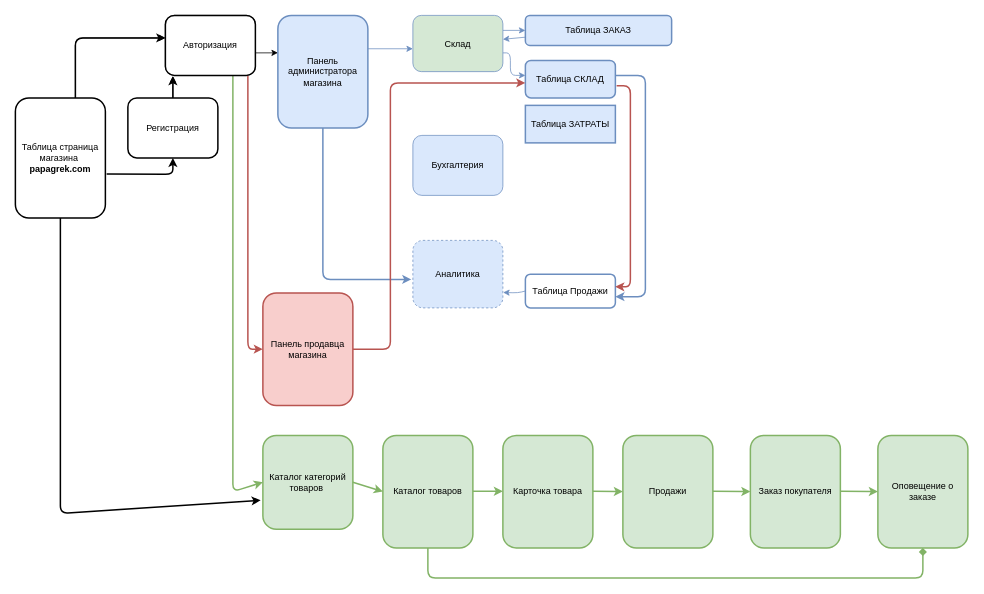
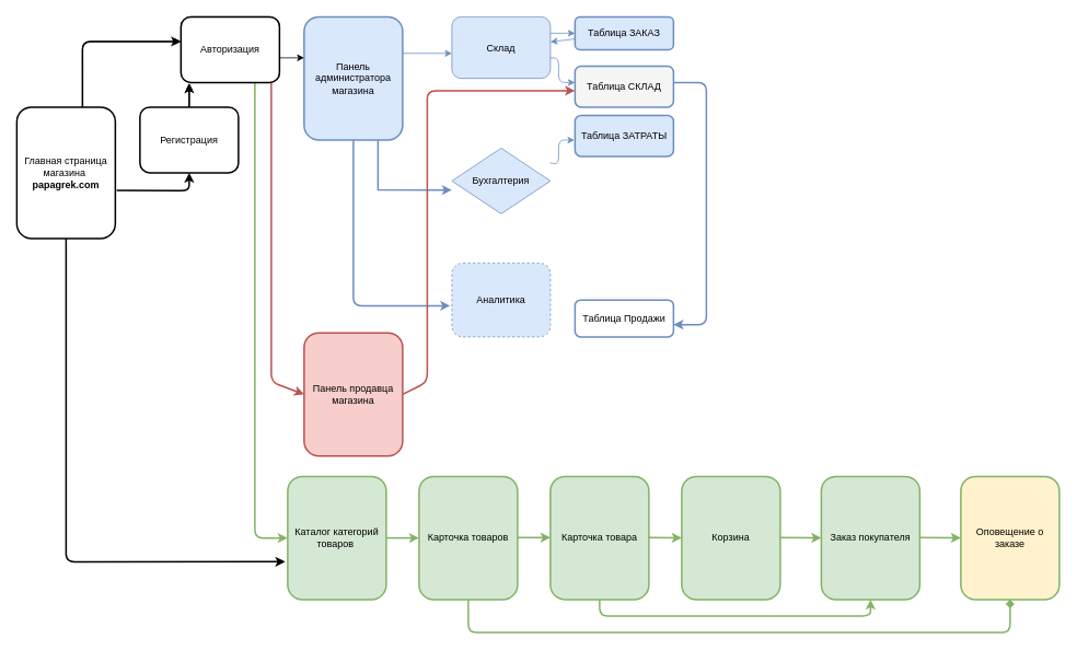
- <mxCell id="10" value="Таблица ЗАКАЗ" style="rounded=1;whiteSpace=wrap;html=1;fillColor=#dae8fc;strokeColor=#6c8ebf;strokeWidth=2;" vertex="1" parent="1"><mxGeometry x="700" y="20" width="195" height="40" as="geometry" /></mxCell>
+ <mxCell id="10" value="Таблица ЗАКАЗ" style="rounded=1;whiteSpace=wrap;html=1;fillColor=#dae8fc;strokeColor=#6c8ebf;strokeWidth=2;" vertex="1" parent="1"><mxGeometry x="700" y="20" width="120" height="40" as="geometry" /></mxCell>
- <mxCell id="18" value="Склад" style="rounded=1;whiteSpace=wrap;html=1;fillColor=#d5e8d4;strokeColor=#6c8ebf;" vertex="1" parent="1"><mxGeometry x="550" y="20" width="120" height="75" as="geometry" /></mxCell>
+ <mxCell id="18" value="Склад" style="rounded=1;whiteSpace=wrap;html=1;fillColor=#dae8fc;strokeColor=#6c8ebf;" vertex="1" parent="1"><mxGeometry x="550" y="20" width="120" height="75" as="geometry" /></mxCell>
- <mxCell id="11" value="Таблица СКЛАД" style="rounded=1;whiteSpace=wrap;html=1;fillColor=#dae8fc;strokeColor=#6c8ebf;strokeWidth=2;" vertex="1" parent="1"><mxGeometry x="700" y="80" width="120" height="50" as="geometry" /></mxCell>
+ <mxCell id="11" value="Таблица СКЛАД" style="rounded=1;whiteSpace=wrap;html=1;fillColor=#f5f5f5;strokeColor=#6c8ebf;strokeWidth=2;" vertex="1" parent="1"><mxGeometry x="700" y="80" width="120" height="50" as="geometry" /></mxCell>
- <mxCell id="15" value="Таблица ЗАТРАТЫ" style="whiteSpace=wrap;html=1;fillColor=#dae8fc;strokeColor=#6c8ebf;strokeWidth=2;rounded=0;" vertex="1" parent="1"><mxGeometry x="700" y="140" width="120" height="50" as="geometry" /></mxCell>
+ <mxCell id="15" value="Таблица ЗАТРАТЫ" style="rounded=1;whiteSpace=wrap;html=1;fillColor=#dae8fc;strokeColor=#6c8ebf;strokeWidth=2;" vertex="1" parent="1"><mxGeometry x="700" y="140" width="120" height="50" as="geometry" /></mxCell>
+ <mxCell id="16" value="" style="endArrow=classic;html=1;exitX=0.997;exitY=0.222;exitDx=0;exitDy=0;entryX=-0.005;entryY=0.607;entryDx=0;entryDy=0;exitPerimeter=0;entryPerimeter=0;fillColor=#dae8fc;strokeColor=#6c8ebf;" edge="1" parent="1" source="17" target="15"><mxGeometry width="50" height="50" relative="1" as="geometry"><mxPoint x="570" y="100" as="sourcePoint" /><mxPoint x="710" y="153" as="targetPoint" /><Array as="points"><mxPoint x="680" y="200" /><mxPoint x="680" y="170" /></Array></mxGeometry></mxCell>
- <mxCell id="4" value="Таблица страница магазина&amp;nbsp;&lt;br&gt;&lt;b&gt;papagrek.com&lt;/b&gt;" style="shape=ext;rounded=1;html=1;whiteSpace=wrap;strokeWidth=2;" parent="1" vertex="1"><mxGeometry x="20" y="130" width="120" height="160" as="geometry" /></mxCell>
+ <mxCell id="4" value="Главная страница магазина&amp;nbsp;&lt;br&gt;&lt;b&gt;papagrek.com&lt;/b&gt;" style="shape=ext;rounded=1;html=1;whiteSpace=wrap;strokeWidth=2;" parent="1" vertex="1"><mxGeometry x="20" y="130" width="120" height="160" as="geometry" /></mxCell>
- <mxCell id="17" value="Бухгалтерия" style="rounded=1;whiteSpace=wrap;html=1;fillColor=#dae8fc;strokeColor=#6c8ebf;" vertex="1" parent="1"><mxGeometry x="550" y="180" width="120" height="80" as="geometry" /></mxCell>
+ <mxCell id="17" value="Бухгалтерия" style="rhombus;whiteSpace=wrap;html=1;fillColor=#dae8fc;strokeColor=#6c8ebf;" vertex="1" parent="1"><mxGeometry x="550" y="180" width="120" height="80" as="geometry" /></mxCell>
+ <mxCell id="2" style="edgeStyle=orthogonalEdgeStyle;rounded=0;orthogonalLoop=1;jettySize=auto;html=1;exitX=0.75;exitY=1;exitDx=0;exitDy=0;entryX=0;entryY=0.638;entryDx=0;entryDy=0;entryPerimeter=0;fillColor=#dae8fc;strokeColor=#6c8ebf;strokeWidth=2;" edge="1" parent="1" source="3" target="17"><mxGeometry relative="1" as="geometry"><mxPoint x="548" y="190" as="targetPoint" /><Array as="points"><mxPoint x="460" y="231" /></Array></mxGeometry></mxCell>
- <mxCell id="43" value="" style="endArrow=classic;html=1;strokeWidth=2;fontSize=12;fontColor=#00FF00;exitX=1.014;exitY=0.674;exitDx=0;exitDy=0;exitPerimeter=0;entryX=0.999;entryY=0.373;entryDx=0;entryDy=0;entryPerimeter=0;fillColor=#f8cecc;strokeColor=#b85450;" edge="1" parent="1" source="11" target="12"><mxGeometry width="50" height="50" relative="1" as="geometry"><mxPoint x="650" y="385" as="sourcePoint" /><mxPoint x="822" y="385" as="targetPoint" /><Array as="points"><mxPoint x="840" y="114" /><mxPoint x="840" y="382" /></Array></mxGeometry></mxCell>
- <mxCell id="24" value="" style="endArrow=classic;html=1;exitX=0;exitY=0.5;exitDx=0;exitDy=0;entryX=1.003;entryY=0.772;entryDx=0;entryDy=0;entryPerimeter=0;fillColor=#dae8fc;strokeColor=#6c8ebf;" edge="1" parent="1" source="12" target="20"><mxGeometry width="50" height="50" relative="1" as="geometry"><mxPoint x="690" y="390" as="sourcePoint" /><mxPoint x="672" y="380" as="targetPoint" /><Array as="points"><mxPoint x="690" y="390" /></Array></mxGeometry></mxCell>
- <mxCell id="25" value="Панель продавца магазина" style="shape=ext;rounded=1;html=1;whiteSpace=wrap;fillColor=#f8cecc;strokeColor=#b85450;strokeWidth=2;" vertex="1" parent="1"><mxGeometry x="350" y="390" width="120" height="150" as="geometry" /></mxCell>
+ <mxCell id="25" value="Панель продавца магазина" style="shape=ext;rounded=1;html=1;whiteSpace=wrap;fillColor=#f8cecc;strokeColor=#b85450;strokeWidth=2;" vertex="1" parent="1"><mxGeometry x="370" y="405" width="120" height="150" as="geometry" /></mxCell>
- <mxCell id="29" value="Каталог категорий товаров&amp;nbsp;" style="shape=ext;rounded=1;html=1;whiteSpace=wrap;fillColor=#d5e8d4;strokeColor=#82b366;strokeWidth=2;" vertex="1" parent="1"><mxGeometry x="350" y="580" width="120" height="125" as="geometry" /></mxCell>
+ <mxCell id="29" value="Каталог категорий товаров&amp;nbsp;" style="shape=ext;rounded=1;html=1;whiteSpace=wrap;fillColor=#d5e8d4;strokeColor=#82b366;strokeWidth=2;" vertex="1" parent="1"><mxGeometry x="350" y="580" width="120" height="150" as="geometry" /></mxCell>
- <mxCell id="31" value="Каталог товаров" style="shape=ext;rounded=1;html=1;whiteSpace=wrap;fillColor=#d5e8d4;strokeColor=#82b366;strokeWidth=2;" vertex="1" parent="1"><mxGeometry x="510" y="580" width="120" height="150" as="geometry" /></mxCell>
+ <mxCell id="31" value="Карточка товаров" style="shape=ext;rounded=1;html=1;whiteSpace=wrap;fillColor=#d5e8d4;strokeColor=#82b366;strokeWidth=2;" vertex="1" parent="1"><mxGeometry x="510" y="580" width="120" height="150" as="geometry" /></mxCell>
- <mxCell id="35" value="Продажи" style="shape=ext;rounded=1;html=1;whiteSpace=wrap;fillColor=#d5e8d4;strokeColor=#82b366;strokeWidth=2;" vertex="1" parent="1"><mxGeometry x="830" y="580" width="120" height="150" as="geometry" /></mxCell>
+ <mxCell id="35" value="Корзина" style="shape=ext;rounded=1;html=1;whiteSpace=wrap;fillColor=#d5e8d4;strokeColor=#82b366;strokeWidth=2;" vertex="1" parent="1"><mxGeometry x="830" y="580" width="120" height="150" as="geometry" /></mxCell>
- <mxCell id="41" value="Оповещение о заказе" style="rounded=1;whiteSpace=wrap;html=1;fillColor=#d5e8d4;strokeColor=#82b366;strokeWidth=2;" vertex="1" parent="1"><mxGeometry x="1170" y="580" width="120" height="150" as="geometry" /></mxCell>
+ <mxCell id="41" value="Оповещение о заказе" style="rounded=1;whiteSpace=wrap;html=1;fillColor=#fff2cc;strokeColor=#82b366;strokeWidth=2;" vertex="1" parent="1"><mxGeometry x="1170" y="580" width="120" height="150" as="geometry" /></mxCell>
+ <mxCell id="40" value="" style="endArrow=classic;html=1;fillColor=#d5e8d4;strokeColor=#82b366;strokeWidth=2;exitX=0.5;exitY=1;exitDx=0;exitDy=0;entryX=0.5;entryY=1;entryDx=0;entryDy=0;" edge="1" parent="1" source="33" target="38"><mxGeometry width="50" height="50" relative="1" as="geometry"><mxPoint x="580" y="740" as="sourcePoint" /><mxPoint x="1100" y="740" as="targetPoint" /><Array as="points"><mxPoint x="730" y="750" /><mxPoint x="1060" y="750" /></Array></mxGeometry></mxCell>
